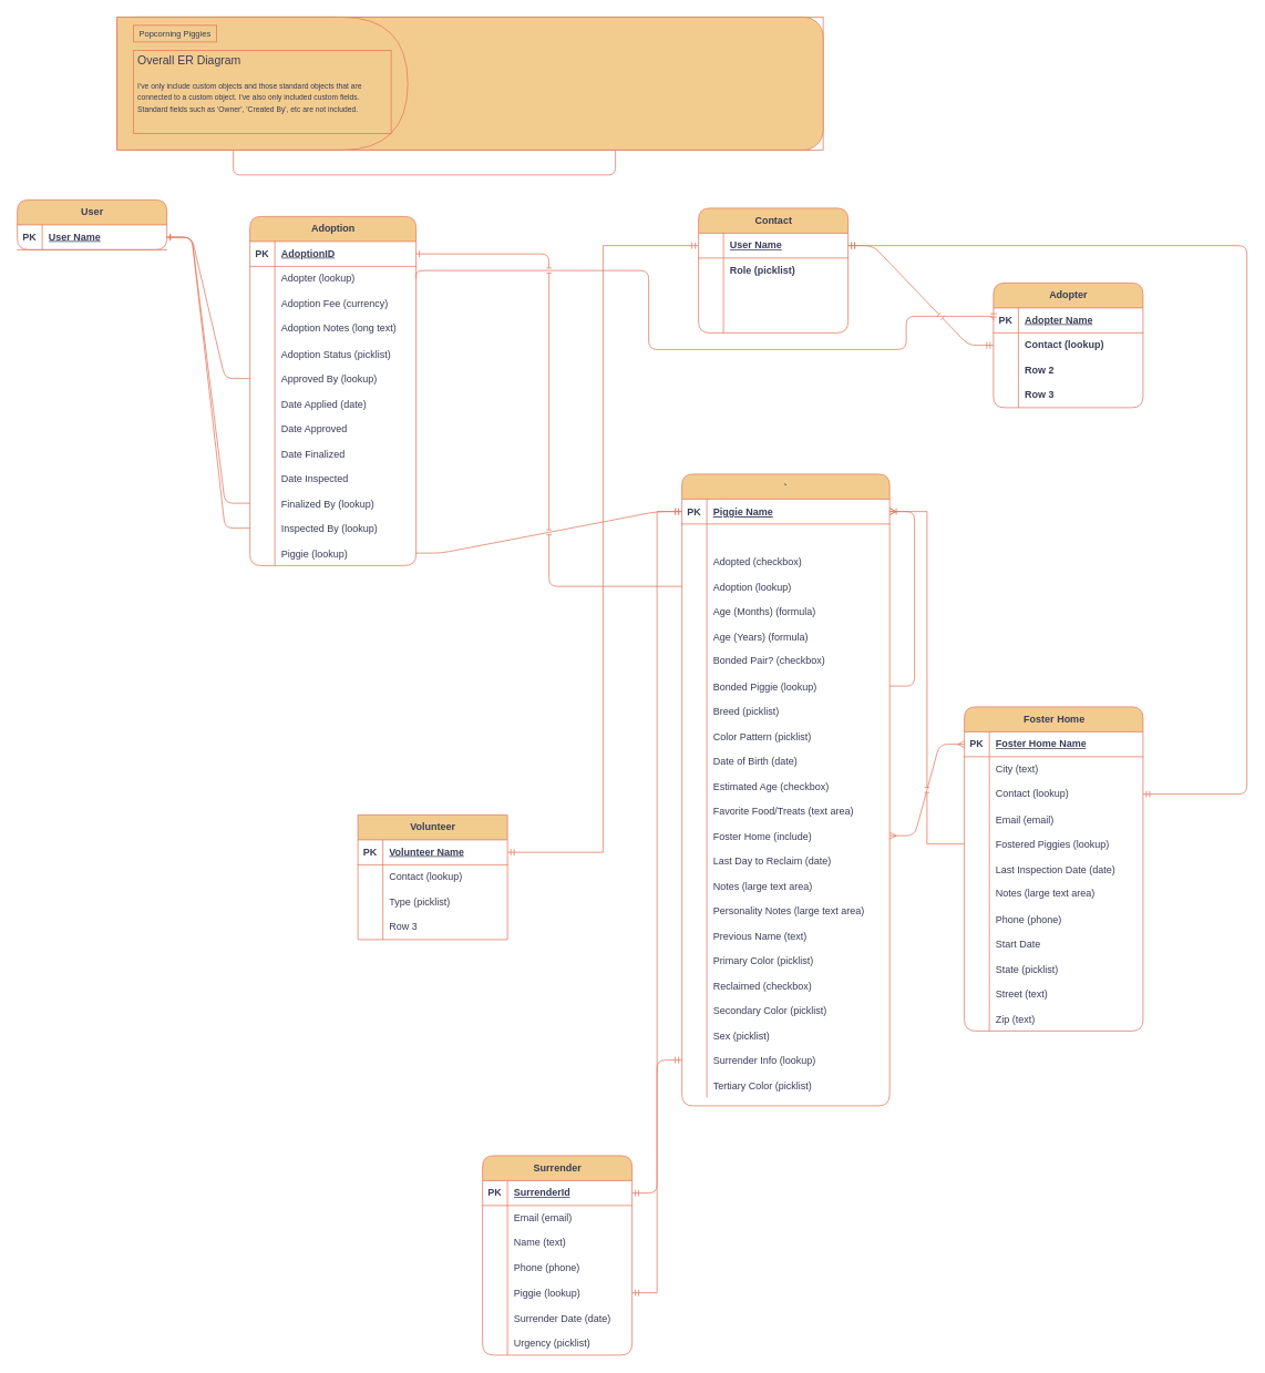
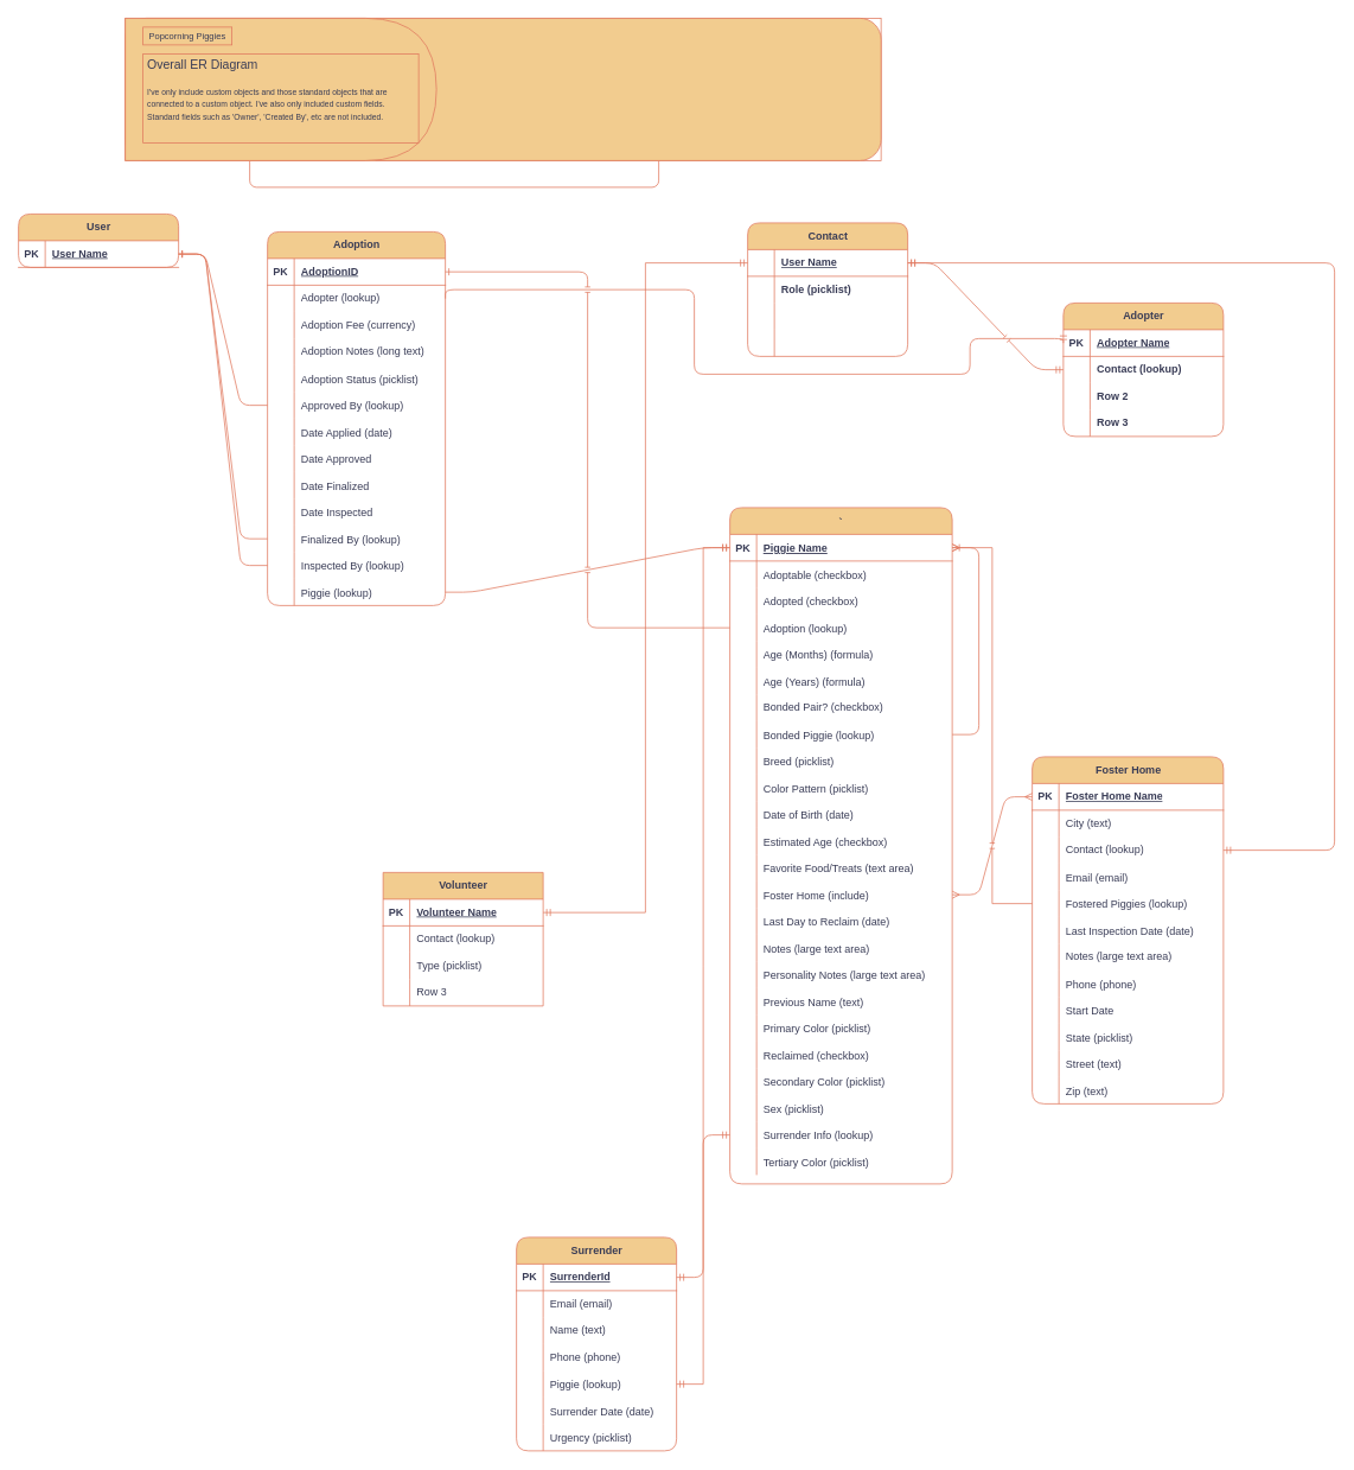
+ <mxCell id="8" value="Adoptable (checkbox)" style="shape=partialRectangle;overflow=hidden;connectable=0;fillColor=none;top=0;left=0;bottom=0;right=0;align=left;spacingLeft=6;labelBackgroundColor=none;strokeColor=#E07A5F;fontColor=#393C56;rounded=1;" parent="6" vertex="1"><mxGeometry x="30" width="220" height="30" as="geometry"><mxRectangle width="220" height="30" as="alternateBounds" /></mxGeometry></mxCell>
